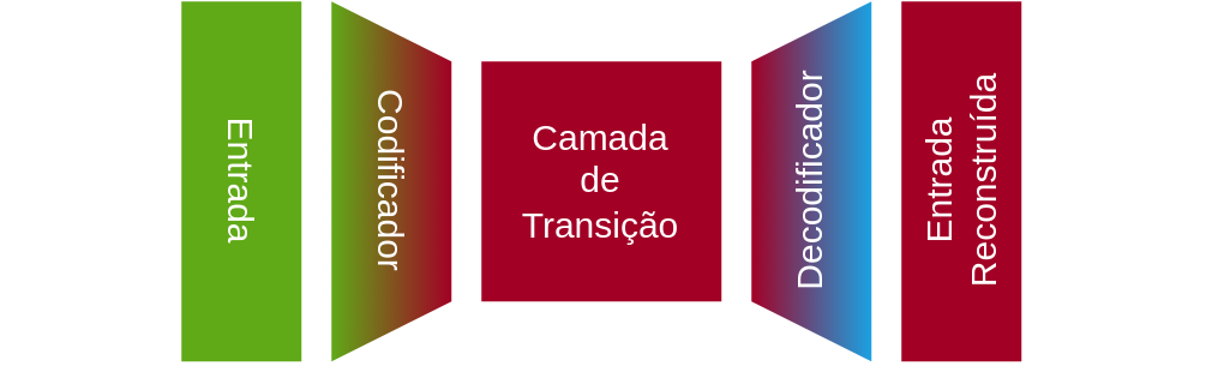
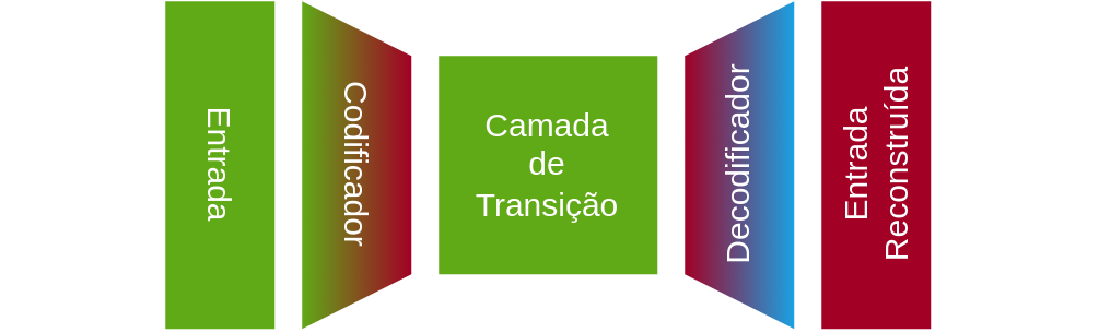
- <mxCell id="5" value="Camada&lt;br&gt;de&lt;br&gt;Transição" style="rounded=0;whiteSpace=wrap;html=1;fillColor=#A20025;fontColor=#FFFFFF;strokeColor=none;" parent="1" vertex="1"><mxGeometry x="160" width="80" height="80" as="geometry" y="20" /></mxCell>
+ <mxCell id="5" value="Camada&lt;br&gt;de&lt;br&gt;Transição" style="rounded=0;whiteSpace=wrap;html=1;fillColor=#60a917;fontColor=#FFFFFF;strokeColor=none;" parent="1" vertex="1"><mxGeometry x="160" width="80" height="80" as="geometry" y="20" /></mxCell>
